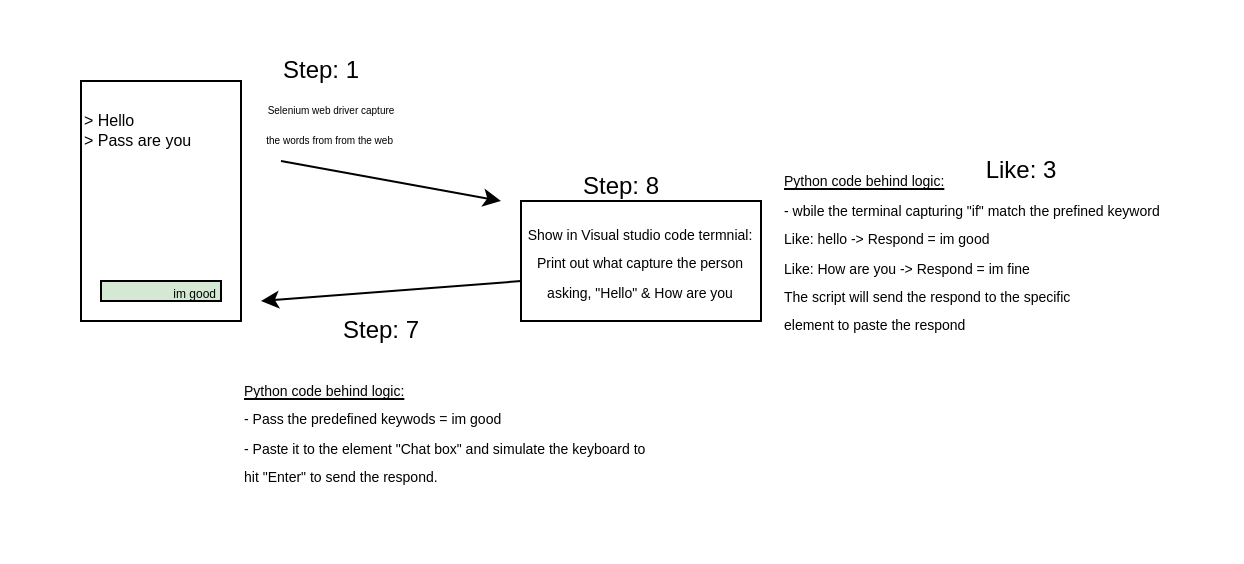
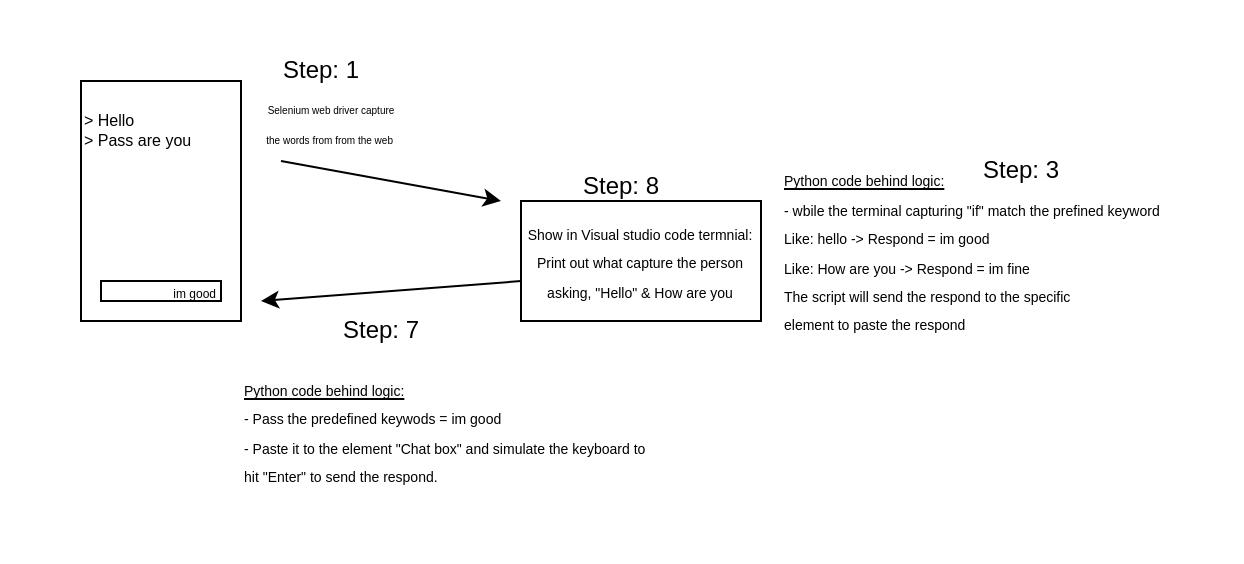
- <mxCell id="12" value="Like: 3" style="text;html=1;align=center;verticalAlign=middle;resizable=0;points=[];autosize=1;strokeColor=none;fillColor=none;" vertex="1" parent="1"><mxGeometry x="480" y="70" width="60" height="30" as="geometry" /></mxCell>
+ <mxCell id="12" value="Step: 3" style="text;html=1;align=center;verticalAlign=middle;resizable=0;points=[];autosize=1;strokeColor=none;fillColor=none;" vertex="1" parent="1"><mxGeometry x="480" y="70" width="60" height="30" as="geometry" /></mxCell>
- <mxCell id="4" value="&lt;div style=&quot;&quot;&gt;&lt;span style=&quot;background-color: initial;&quot;&gt;&lt;font style=&quot;font-size: 6px;&quot;&gt;im good&lt;/font&gt;&lt;/span&gt;&lt;/div&gt;" style="rounded=0;whiteSpace=wrap;html=1;align=right;fillColor=#d5e8d4;" vertex="1" parent="1"><mxGeometry x="50" y="140" width="60" height="10" as="geometry" /></mxCell>
+ <mxCell id="4" value="&lt;div style=&quot;&quot;&gt;&lt;span style=&quot;background-color: initial;&quot;&gt;&lt;font style=&quot;font-size: 6px;&quot;&gt;im good&lt;/font&gt;&lt;/span&gt;&lt;/div&gt;" style="rounded=0;whiteSpace=wrap;html=1;align=right;" vertex="1" parent="1"><mxGeometry x="50" y="140" width="60" height="10" as="geometry" /></mxCell>
